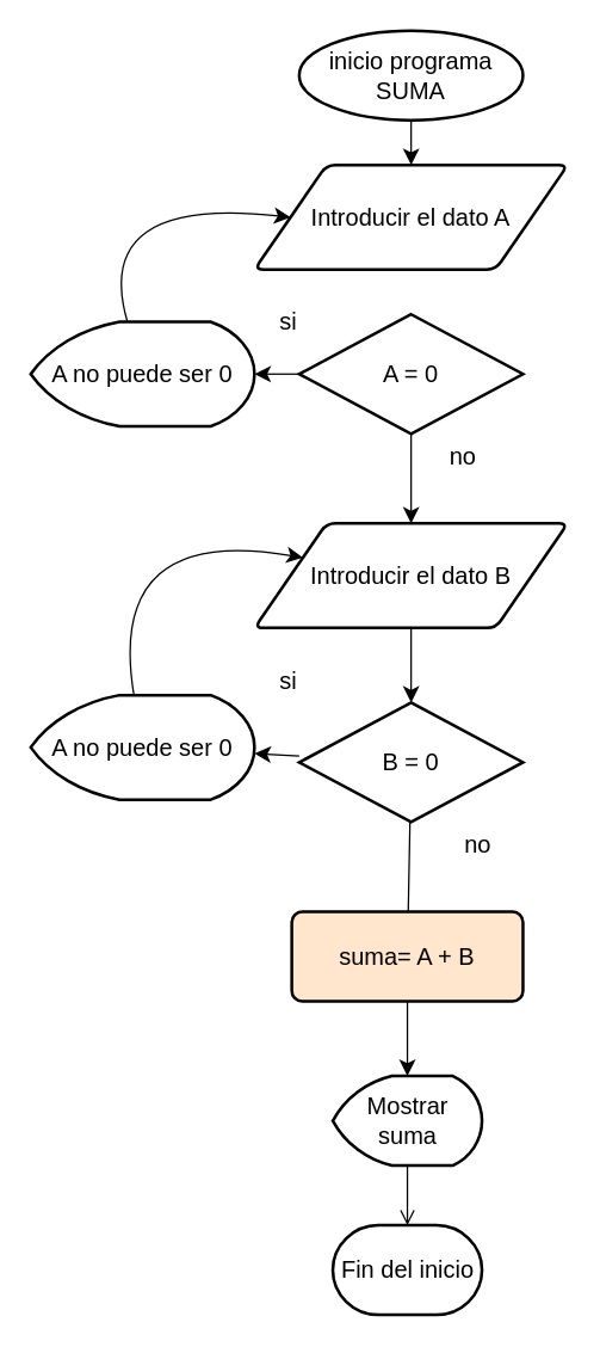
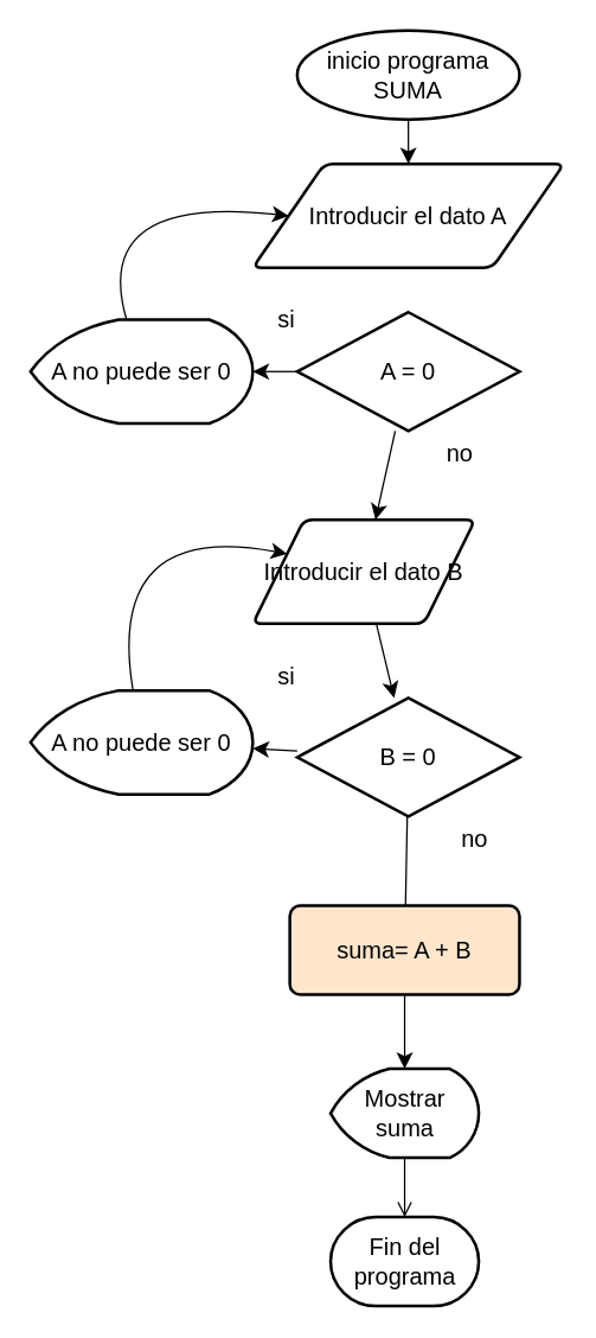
- <mxCell id="6" value="Introducir el dato B" style="shape=parallelogram;html=1;strokeWidth=2;perimeter=parallelogramPerimeter;whiteSpace=wrap;rounded=1;arcSize=12;size=0.23;fontSize=16;" vertex="1" parent="1"><mxGeometry x="170" y="350" width="210" height="70" as="geometry" /></mxCell>
+ <mxCell id="6" value="Introducir el dato B" style="shape=parallelogram;html=1;strokeWidth=2;perimeter=parallelogramPerimeter;whiteSpace=wrap;rounded=1;arcSize=12;size=0.23;fontSize=16;" vertex="1" parent="1"><mxGeometry x="170" y="350" width="150" height="70" as="geometry" /></mxCell>
- <mxCell id="11" value="Fin del inicio" style="strokeWidth=2;html=1;shape=mxgraph.flowchart.terminator;whiteSpace=wrap;fontSize=16;" vertex="1" parent="1"><mxGeometry x="222.5" y="820" width="100" height="60" as="geometry" /></mxCell>
+ <mxCell id="11" value="Fin del programa" style="strokeWidth=2;html=1;shape=mxgraph.flowchart.terminator;whiteSpace=wrap;fontSize=16;" vertex="1" parent="1"><mxGeometry x="222.5" y="820" width="100" height="60" as="geometry" /></mxCell>
